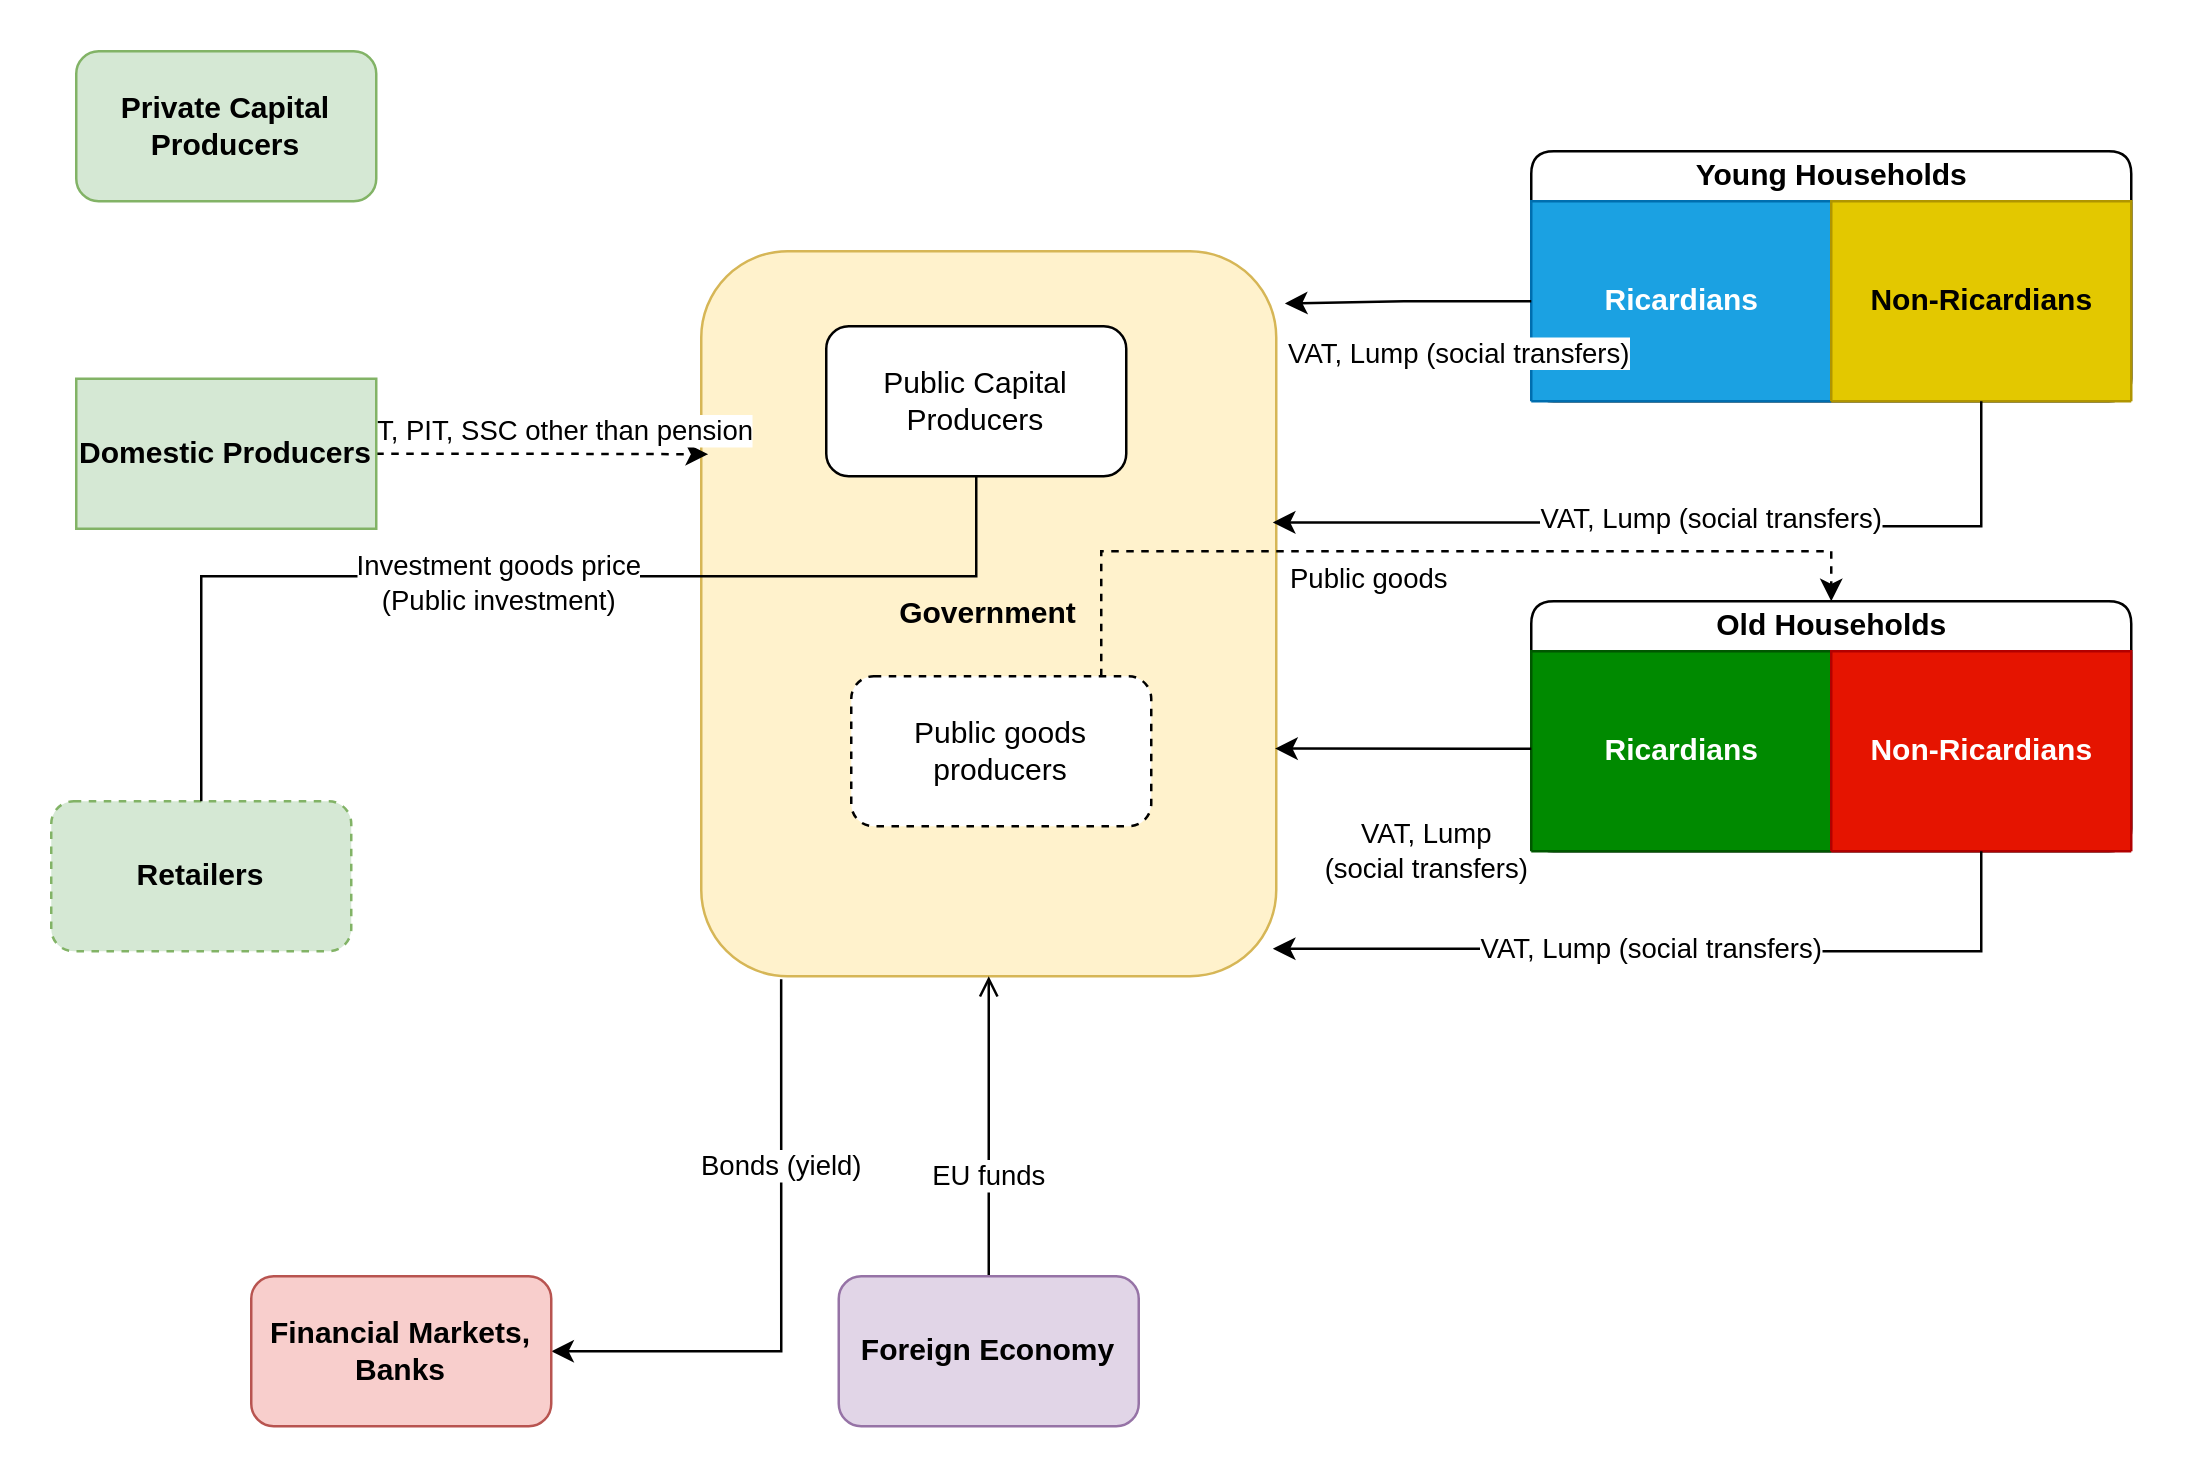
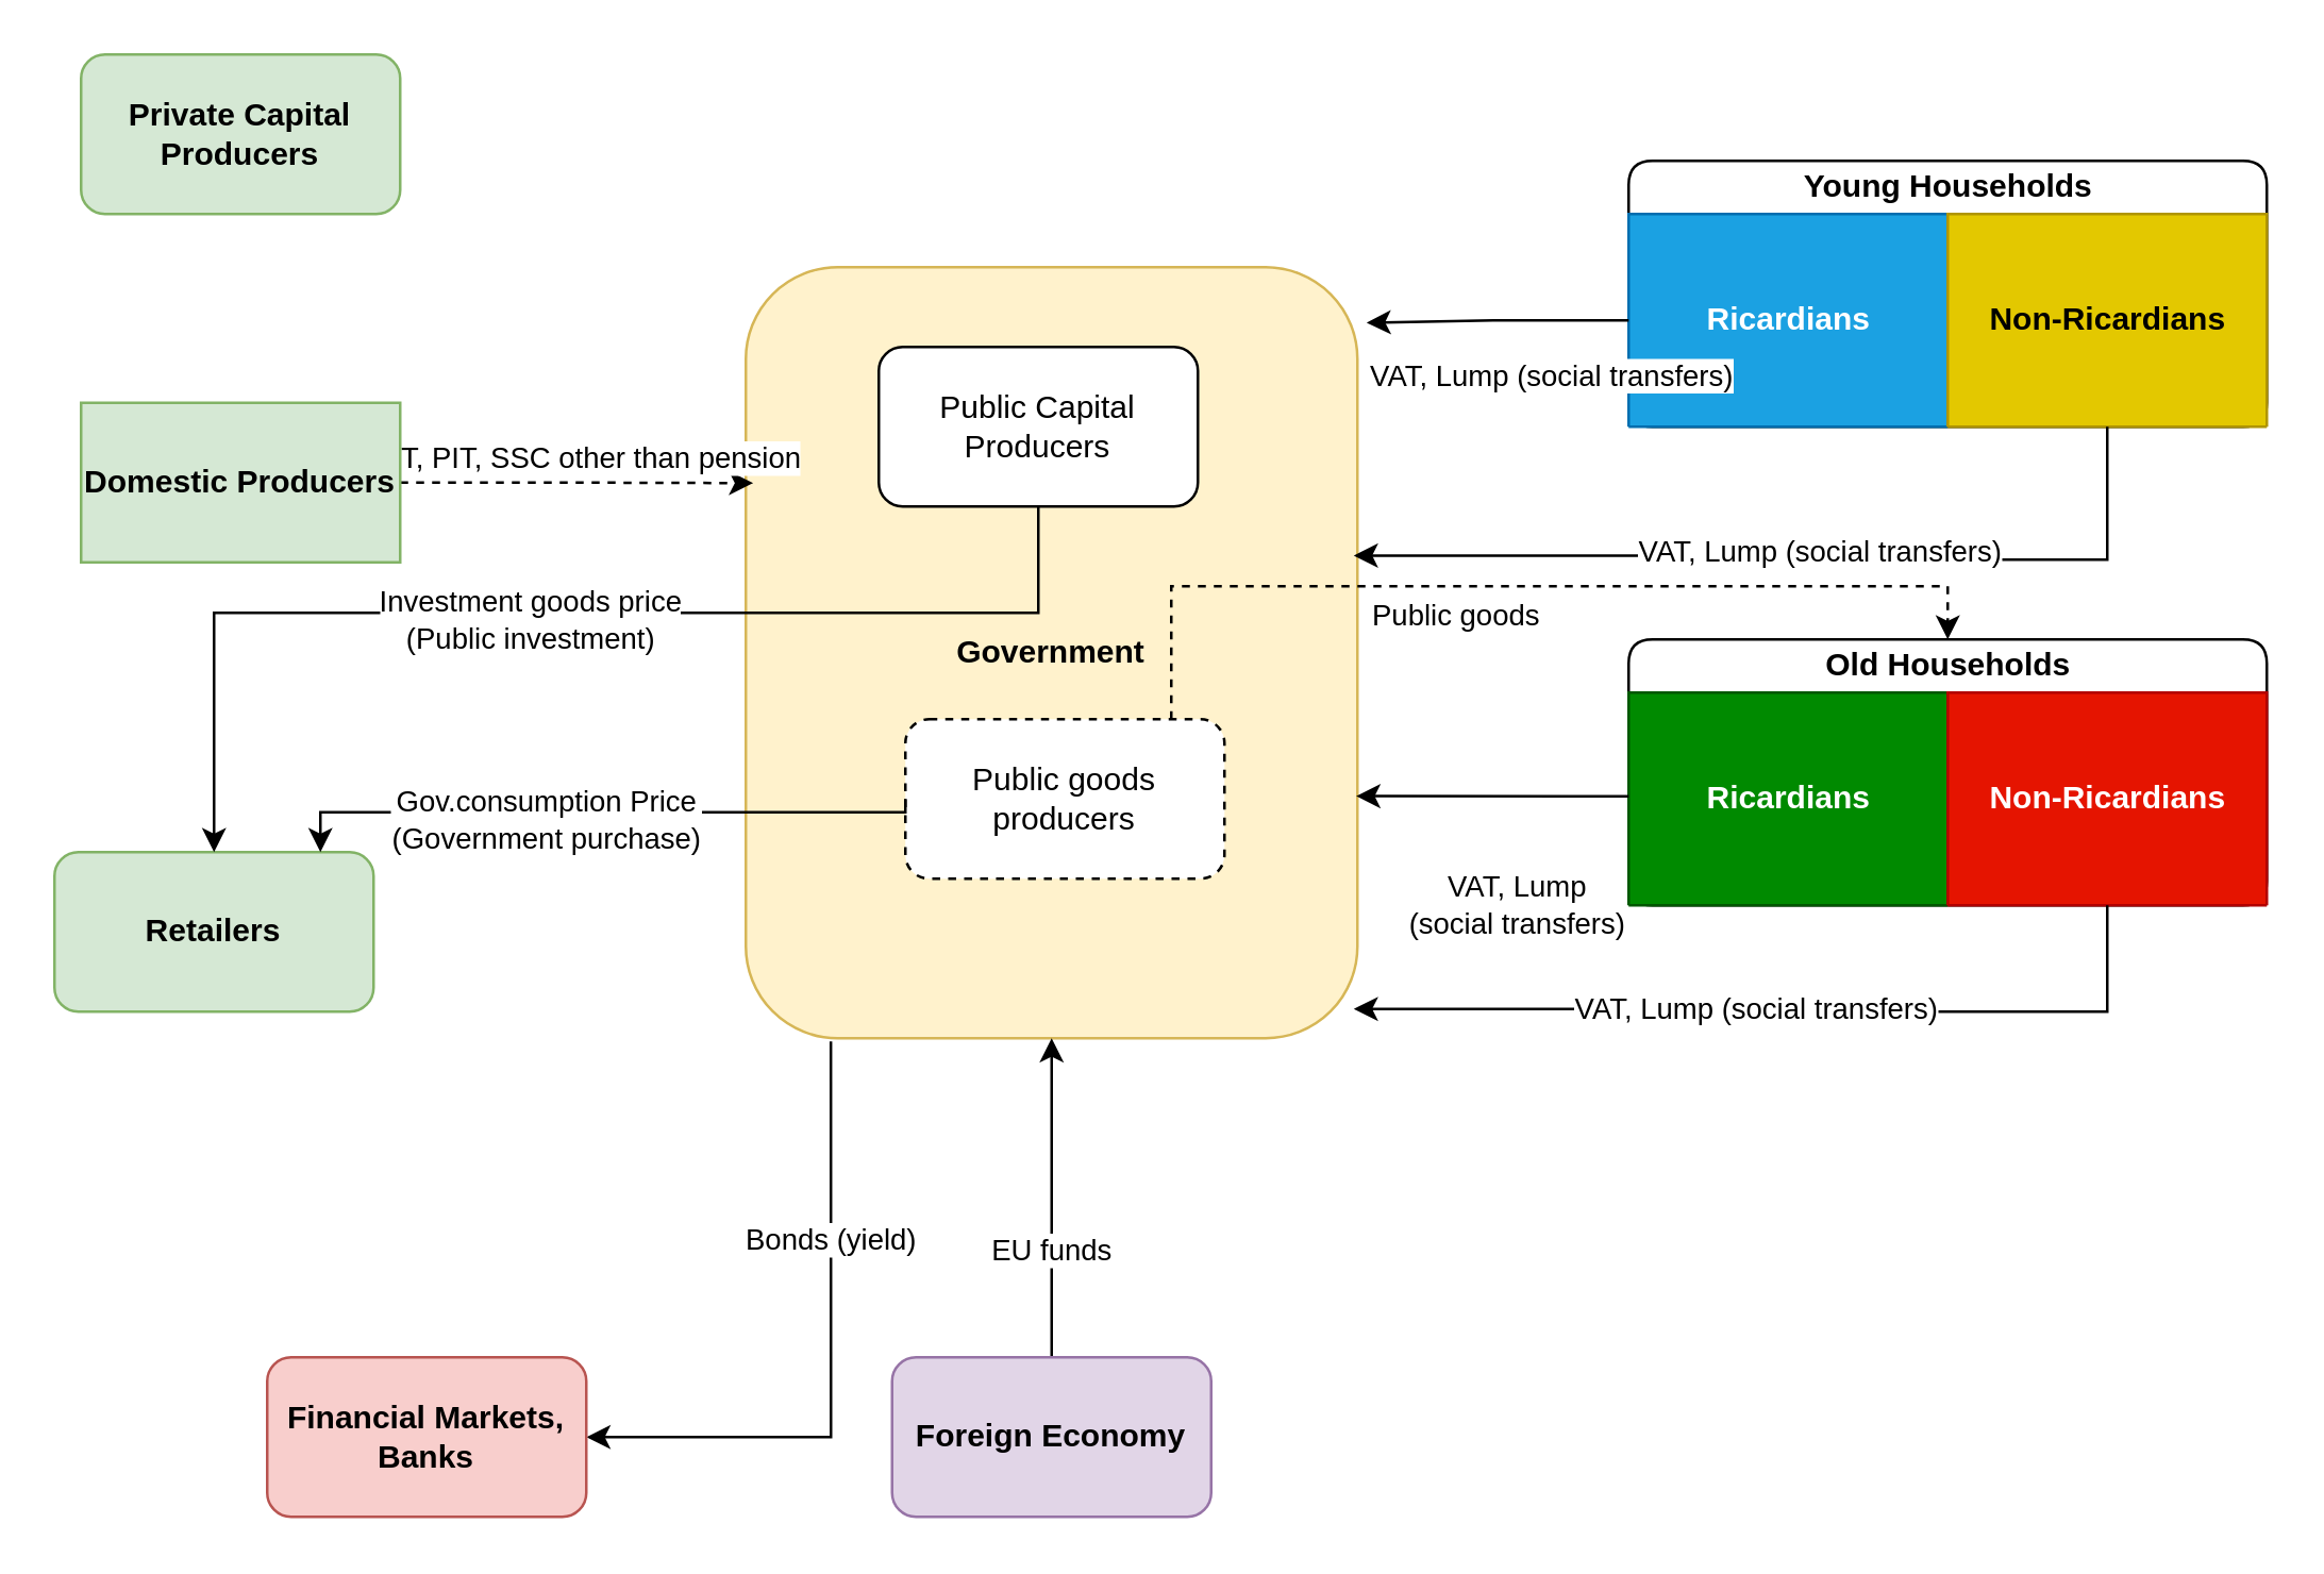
+ <mxCell id="30" style="edgeStyle=orthogonalEdgeStyle;rounded=0;orthogonalLoop=1;jettySize=auto;html=1;exitX=0;exitY=0.5;exitDx=0;exitDy=0;" edge="1" parent="1" source="26" target="2"><mxGeometry relative="1" as="geometry"><mxPoint x="320" y="270" as="sourcePoint" /><mxPoint x="120" y="307.53" as="targetPoint" /><Array as="points"><mxPoint x="340" y="305" /><mxPoint x="120" y="305" /></Array></mxGeometry></mxCell>
+ <mxCell id="31" value="Text" style="edgeLabel;html=1;align=center;verticalAlign=middle;resizable=0;points=[];" vertex="1" connectable="0" parent="30"><mxGeometry x="0.174" y="-1" relative="1" as="geometry"><mxPoint as="offset" /></mxGeometry></mxCell>
+ <mxCell id="32" value="Gov.consumption Price&lt;br&gt;(Government purchase)" style="edgeLabel;html=1;align=center;verticalAlign=middle;resizable=0;points=[];" vertex="1" connectable="0" parent="30"><mxGeometry x="0.174" y="2" relative="1" as="geometry"><mxPoint as="offset" /></mxGeometry></mxCell>
- <mxCell id="27" style="edgeStyle=orthogonalEdgeStyle;rounded=0;orthogonalLoop=1;jettySize=auto;html=1;endArrow=none;" edge="1" parent="1" source="29" target="2"><mxGeometry relative="1" as="geometry"><Array as="points"><mxPoint x="390" y="230" /><mxPoint x="80" y="230" /></Array></mxGeometry></mxCell>
+ <mxCell id="27" style="edgeStyle=orthogonalEdgeStyle;rounded=0;orthogonalLoop=1;jettySize=auto;html=1;" edge="1" parent="1" source="29" target="2"><mxGeometry relative="1" as="geometry"><Array as="points"><mxPoint x="390" y="230" /><mxPoint x="80" y="230" /></Array></mxGeometry></mxCell>
- <mxCell id="2" value="Retailers" style="rounded=1;whiteSpace=wrap;html=1;fillColor=#d5e8d4;strokeColor=#82b366;fontStyle=1;dashed=1;" vertex="1" parent="1"><mxGeometry x="20" y="320" width="120" height="60" as="geometry" /></mxCell>
+ <mxCell id="2" value="Retailers" style="rounded=1;whiteSpace=wrap;html=1;fillColor=#d5e8d4;strokeColor=#82b366;fontStyle=1" vertex="1" parent="1"><mxGeometry x="20" y="320" width="120" height="60" as="geometry" /></mxCell>
- <mxCell id="19" style="edgeStyle=orthogonalEdgeStyle;rounded=0;orthogonalLoop=1;jettySize=auto;html=1;entryX=0.5;entryY=1;entryDx=0;entryDy=0;endArrow=open;" edge="1" parent="1" source="21" target="3"><mxGeometry relative="1" as="geometry" /></mxCell>
+ <mxCell id="19" style="edgeStyle=orthogonalEdgeStyle;rounded=0;orthogonalLoop=1;jettySize=auto;html=1;entryX=0.5;entryY=1;entryDx=0;entryDy=0;" edge="1" parent="1" source="21" target="3"><mxGeometry relative="1" as="geometry" /></mxCell>
